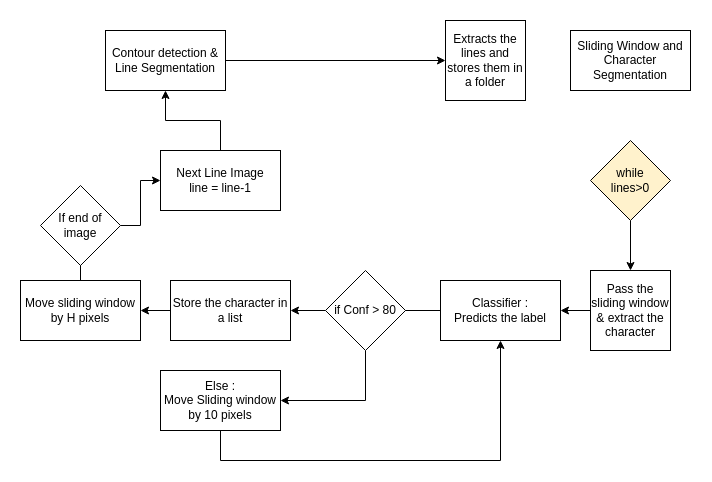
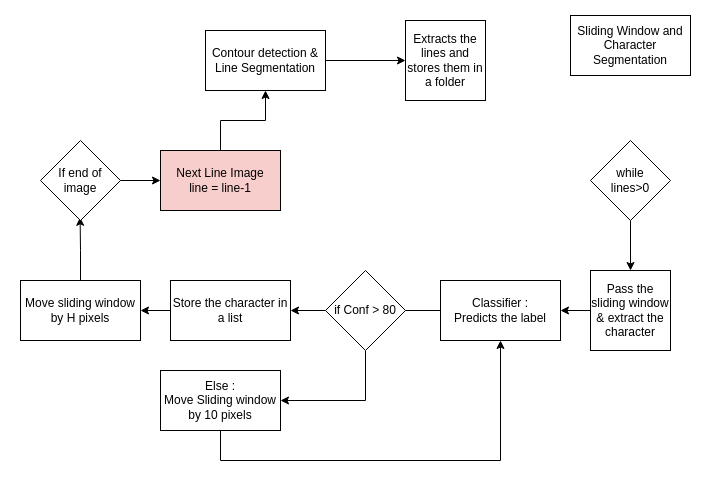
- <mxCell id="3" value="&lt;div&gt;Contour detection &amp;amp; Line Segmentation&lt;/div&gt;" style="rounded=0;whiteSpace=wrap;html=1;" vertex="1" parent="1"><mxGeometry x="105" y="30" width="120" height="60" as="geometry" /></mxCell>
+ <mxCell id="3" value="&lt;div&gt;Contour detection &amp;amp; Line Segmentation&lt;/div&gt;" style="rounded=0;whiteSpace=wrap;html=1;" vertex="1" parent="1"><mxGeometry x="205" y="30" width="120" height="60" as="geometry" /></mxCell>
- <mxCell id="5" value="&lt;div&gt;Extracts the lines and stores them in a folder&lt;/div&gt;" style="whiteSpace=wrap;html=1;aspect=fixed;" vertex="1" parent="1"><mxGeometry x="445" y="20" width="80" height="80" as="geometry" /></mxCell>
+ <mxCell id="5" value="&lt;div&gt;Extracts the lines and stores them in a folder&lt;/div&gt;" style="whiteSpace=wrap;html=1;aspect=fixed;" vertex="1" parent="1"><mxGeometry x="405" y="20" width="80" height="80" as="geometry" /></mxCell>
- <mxCell id="4" value="Sliding Window and Character Segmentation" style="rounded=0;whiteSpace=wrap;html=1;" vertex="1" parent="1"><mxGeometry x="570" y="30" width="120" height="60" as="geometry" /></mxCell>
+ <mxCell id="4" value="Sliding Window and Character Segmentation" style="rounded=0;whiteSpace=wrap;html=1;" vertex="1" parent="1"><mxGeometry x="570" y="15" width="120" height="60" as="geometry" /></mxCell>
- <mxCell id="24" value="&lt;div&gt;Next Line Image &lt;br&gt;&lt;/div&gt;&lt;div&gt;line = line-1&lt;br&gt;&lt;/div&gt;" style="rounded=0;whiteSpace=wrap;html=1;" vertex="1" parent="1"><mxGeometry x="160" y="150" width="120" height="60" as="geometry" /></mxCell>
+ <mxCell id="24" value="&lt;div&gt;Next Line Image &lt;br&gt;&lt;/div&gt;&lt;div&gt;line = line-1&lt;br&gt;&lt;/div&gt;" style="rounded=0;whiteSpace=wrap;html=1;fillColor=#f8cecc;" vertex="1" parent="1"><mxGeometry x="160" y="150" width="120" height="60" as="geometry" /></mxCell>
- <mxCell id="7" value="&lt;div&gt;while&lt;/div&gt;&lt;div&gt;lines&amp;gt;0&lt;/div&gt;" style="rhombus;whiteSpace=wrap;html=1;fillColor=#fff2cc;" vertex="1" parent="1"><mxGeometry x="590" y="140" width="80" height="80" as="geometry" /></mxCell>
+ <mxCell id="7" value="&lt;div&gt;while&lt;/div&gt;&lt;div&gt;lines&amp;gt;0&lt;/div&gt;" style="rhombus;whiteSpace=wrap;html=1;" vertex="1" parent="1"><mxGeometry x="590" y="140" width="80" height="80" as="geometry" /></mxCell>
- <mxCell id="22" value="If end of image" style="rhombus;whiteSpace=wrap;html=1;" vertex="1" parent="1"><mxGeometry x="40" y="185" width="80" height="80" as="geometry" /></mxCell>
+ <mxCell id="22" value="If end of image" style="rhombus;whiteSpace=wrap;html=1;" vertex="1" parent="1"><mxGeometry x="40" y="140" width="80" height="80" as="geometry" /></mxCell>
